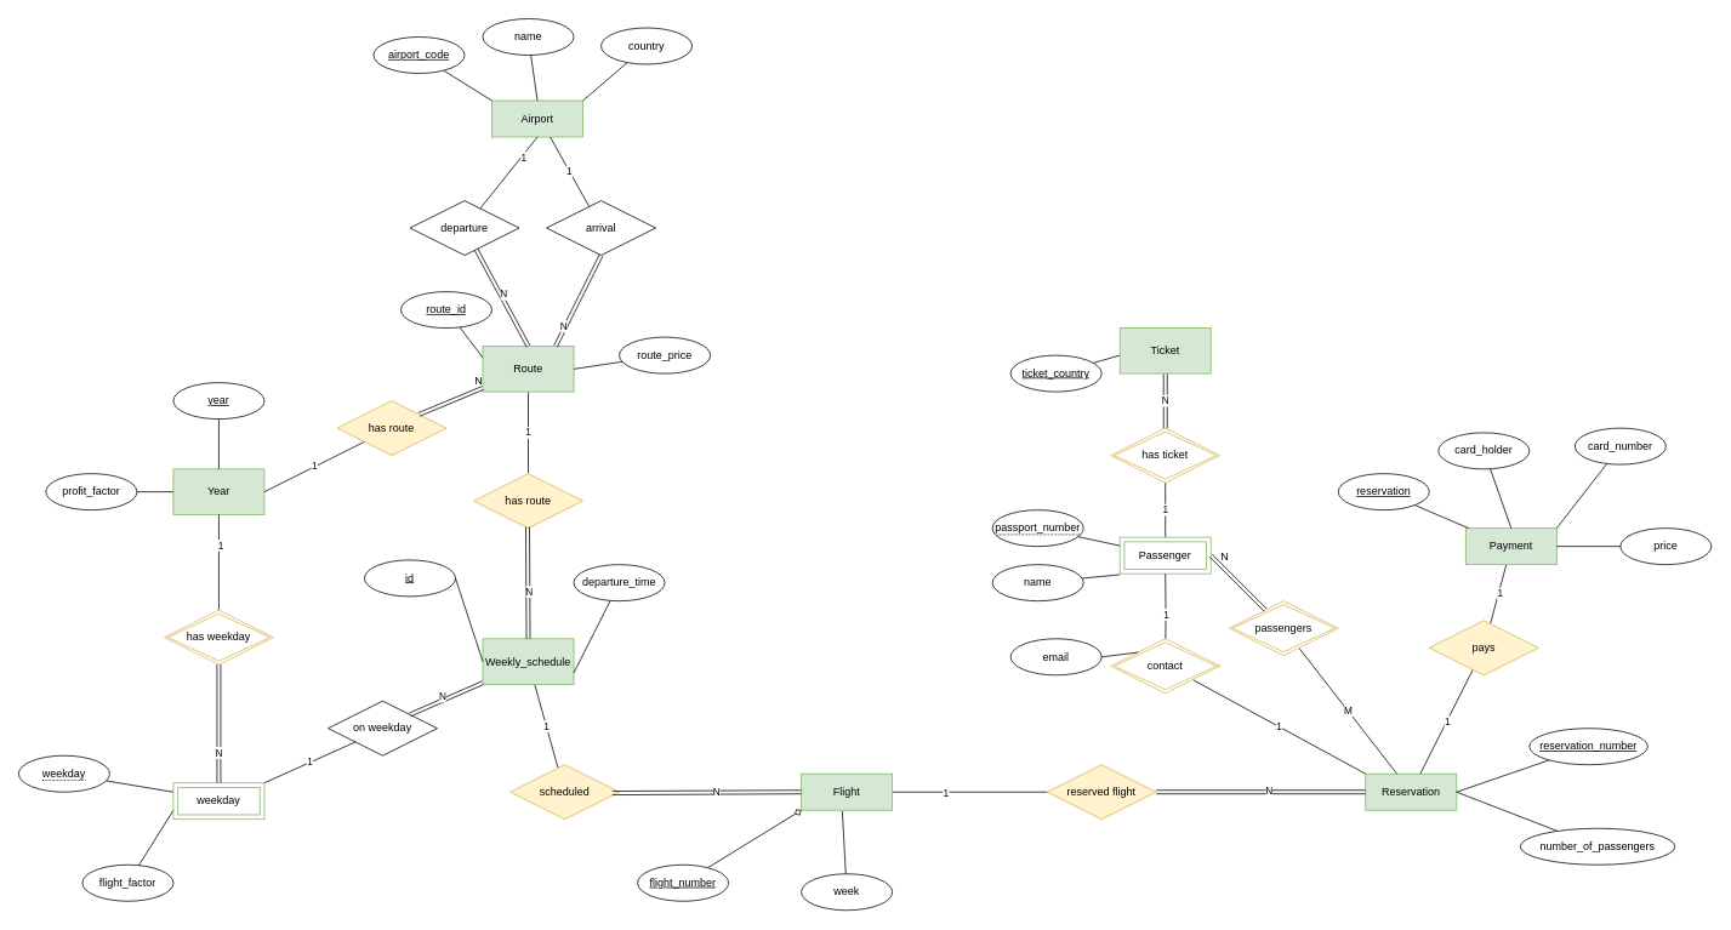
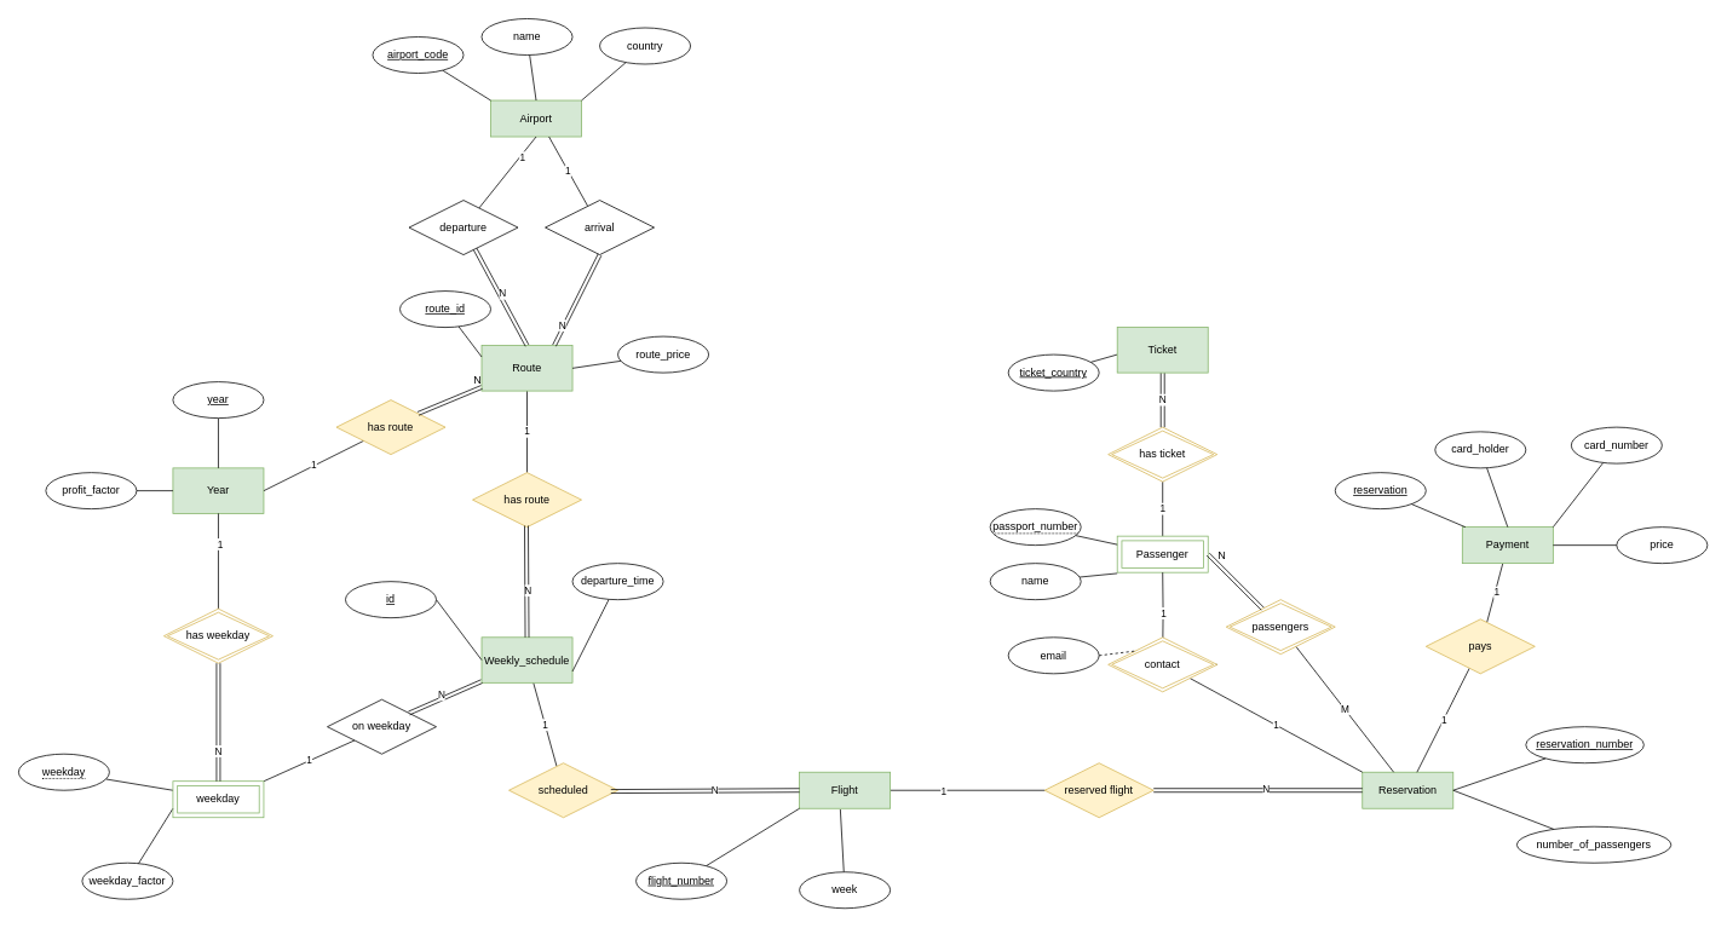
- <mxCell id="33" value="id" style="ellipse;whiteSpace=wrap;html=1;align=center;fontStyle=4;" parent="1" vertex="1"><mxGeometry x="400" y="615" width="100" height="40" as="geometry" /></mxCell>
+ <mxCell id="33" value="id" style="ellipse;whiteSpace=wrap;html=1;align=center;fontStyle=4;" parent="1" vertex="1"><mxGeometry x="380" y="640" width="100" height="40" as="geometry" /></mxCell>
- <mxCell id="108" style="edgeStyle=none;rounded=0;orthogonalLoop=1;jettySize=auto;html=1;exitX=1;exitY=0.5;exitDx=0;exitDy=0;entryX=0;entryY=0;entryDx=0;entryDy=0;endArrow=none;endFill=0;strokeColor=#000000;" edge="1" parent="1" source="48" target="107"><mxGeometry relative="1" as="geometry"><mxPoint x="1255" y="732.5" as="targetPoint" /><mxPoint x="1210" y="721.51" as="sourcePoint" /></mxGeometry></mxCell>
+ <mxCell id="108" style="edgeStyle=none;rounded=0;orthogonalLoop=1;jettySize=auto;html=1;exitX=1;exitY=0.5;exitDx=0;exitDy=0;entryX=0;entryY=0;entryDx=0;entryDy=0;endArrow=none;endFill=0;strokeColor=#000000;dashed=1;" edge="1" parent="1" source="48" target="107"><mxGeometry relative="1" as="geometry"><mxPoint x="1255" y="732.5" as="targetPoint" /><mxPoint x="1210" y="721.51" as="sourcePoint" /></mxGeometry></mxCell>
- <mxCell id="51" style="edgeStyle=none;rounded=0;orthogonalLoop=1;jettySize=auto;html=1;entryX=0;entryY=1;entryDx=0;entryDy=0;endArrow=diamond;endFill=0;" parent="1" source="52" target="37" edge="1"><mxGeometry relative="1" as="geometry" /></mxCell>
+ <mxCell id="51" style="edgeStyle=none;rounded=0;orthogonalLoop=1;jettySize=auto;html=1;entryX=0;entryY=1;entryDx=0;entryDy=0;endArrow=none;endFill=0;" parent="1" source="52" target="37" edge="1"><mxGeometry relative="1" as="geometry" /></mxCell>
- <mxCell id="57" value="flight_factor" style="ellipse;whiteSpace=wrap;html=1;align=center;" parent="1" vertex="1"><mxGeometry x="90" y="950" width="100" height="40" as="geometry" /></mxCell>
+ <mxCell id="57" value="weekday_factor" style="ellipse;whiteSpace=wrap;html=1;align=center;" parent="1" vertex="1"><mxGeometry x="90" y="950" width="100" height="40" as="geometry" /></mxCell>
